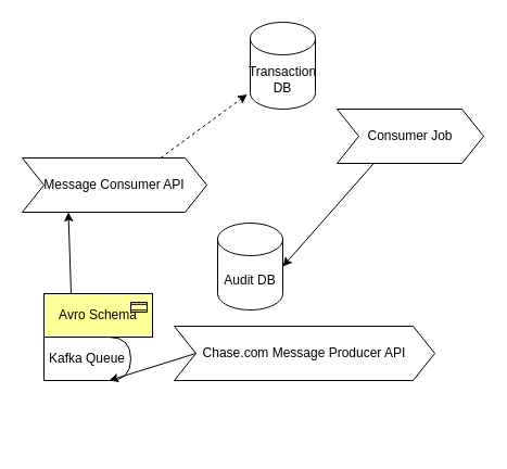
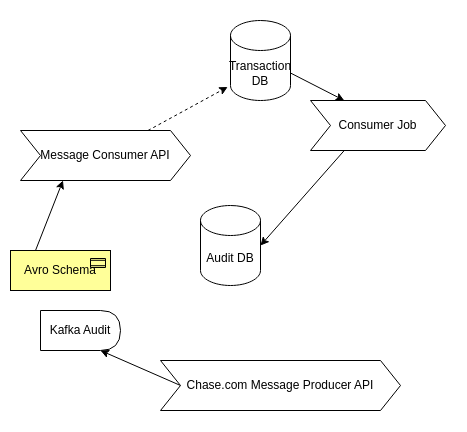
+ <mxCell id="2" style="edgeStyle=none;html=1;exitX=1;exitY=0;exitDx=0;exitDy=52.5;exitPerimeter=0;entryX=0.25;entryY=0;entryDx=0;entryDy=0;" edge="1" parent="1" source="3" target="12"><mxGeometry relative="1" as="geometry" /></mxCell>
- <mxCell id="4" value="Message Consumer API" style="shape=step;perimeter=stepPerimeter;whiteSpace=wrap;html=1;fixedSize=1;" vertex="1" parent="1"><mxGeometry x="20" y="145" width="170" height="50" as="geometry" /></mxCell>
+ <mxCell id="4" value="Message Consumer API" style="shape=step;perimeter=stepPerimeter;whiteSpace=wrap;html=1;fixedSize=1;" vertex="1" parent="1"><mxGeometry x="20" y="130" width="170" height="50" as="geometry" /></mxCell>
- <mxCell id="7" value="Avro Schema" style="html=1;outlineConnect=0;whiteSpace=wrap;fillColor=#ffff99;shape=mxgraph.archimate3.application;appType=contract;archiType=square;" vertex="1" parent="1"><mxGeometry x="40" y="270" width="100" height="40" as="geometry" /></mxCell>
+ <mxCell id="7" value="Avro Schema" style="html=1;outlineConnect=0;whiteSpace=wrap;fillColor=#ffff99;shape=mxgraph.archimate3.application;appType=contract;archiType=square;" vertex="1" parent="1"><mxGeometry x="10" y="250" width="100" height="40" as="geometry" /></mxCell>
- <mxCell id="9" value="Chase.com Message Producer API" style="shape=step;perimeter=stepPerimeter;whiteSpace=wrap;html=1;fixedSize=1;" vertex="1" parent="1"><mxGeometry x="160" y="300" width="240" height="50" as="geometry" /></mxCell>
+ <mxCell id="9" value="Chase.com Message Producer API" style="shape=step;perimeter=stepPerimeter;whiteSpace=wrap;html=1;fixedSize=1;" vertex="1" parent="1"><mxGeometry x="160" y="360" width="240" height="50" as="geometry" /></mxCell>
- <mxCell id="5" value="Kafka Queue" style="shape=delay;whiteSpace=wrap;html=1;" vertex="1" parent="1"><mxGeometry x="40" y="310" width="80" height="40" as="geometry" /></mxCell>
+ <mxCell id="5" value="Kafka Audit" style="shape=delay;whiteSpace=wrap;html=1;" vertex="1" parent="1"><mxGeometry x="40" y="310" width="80" height="40" as="geometry" /></mxCell>
